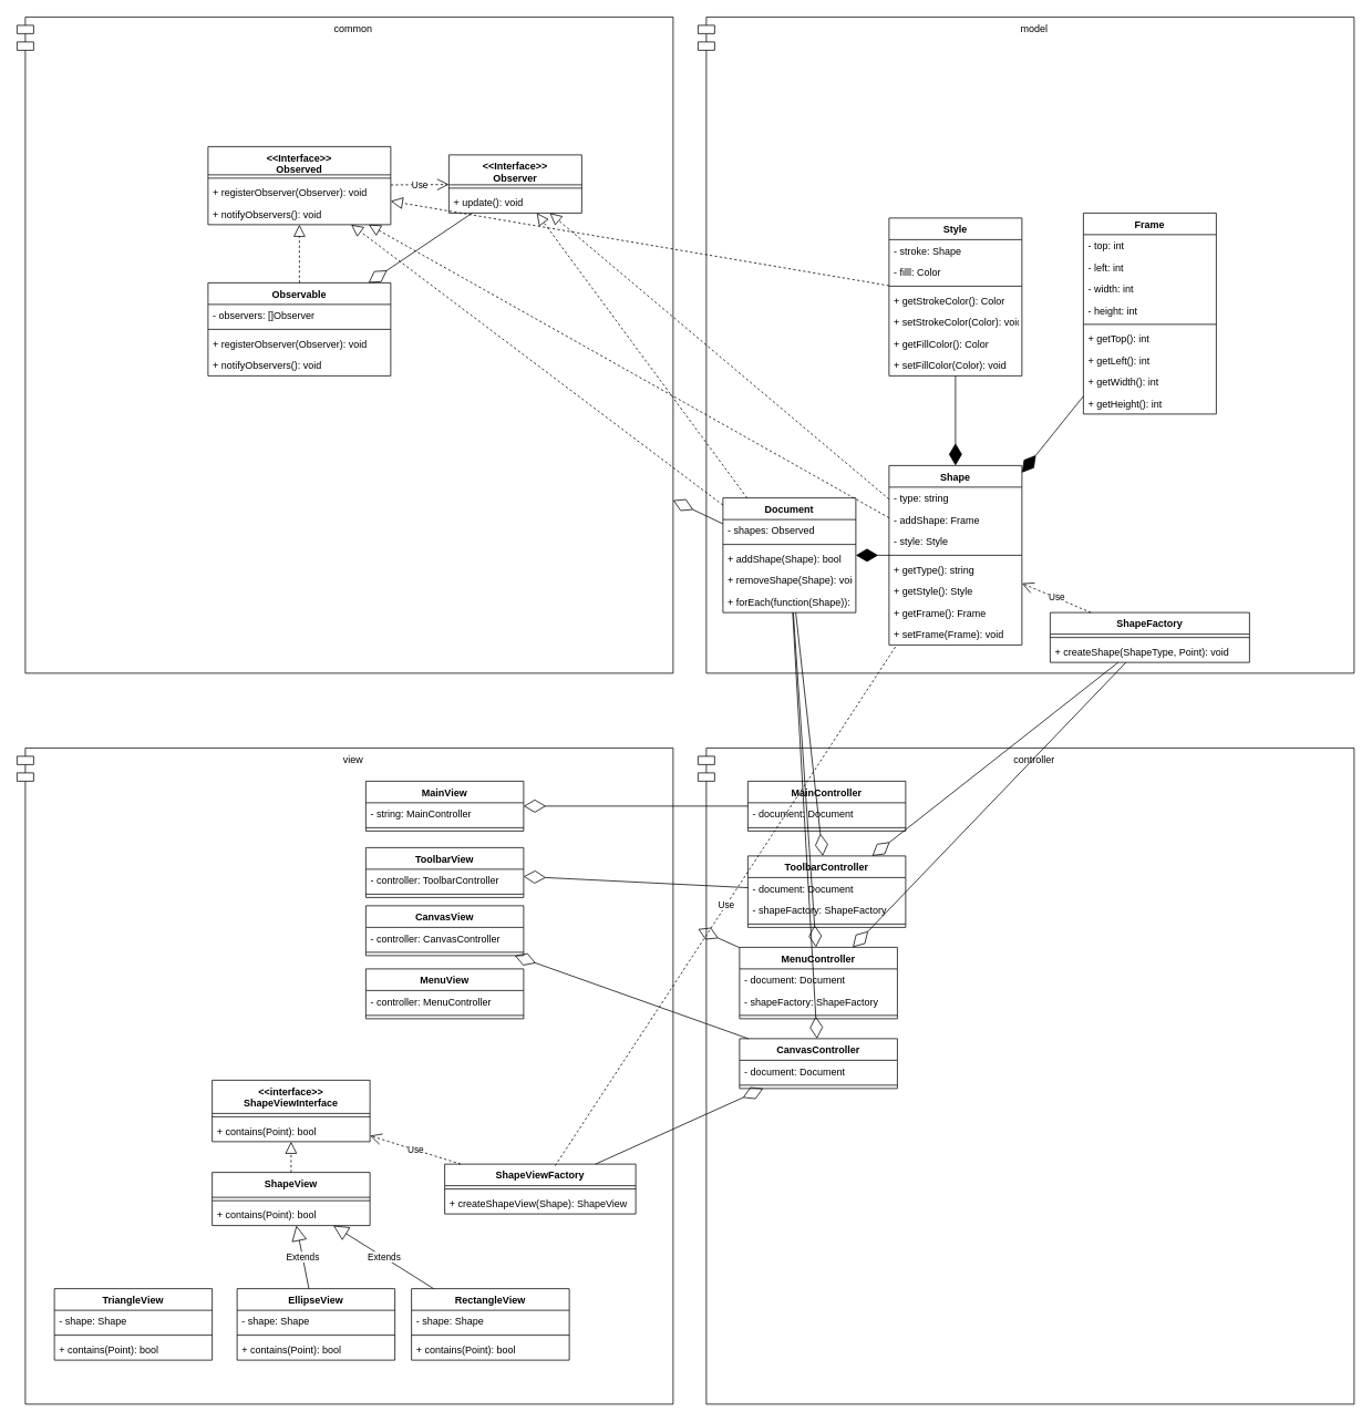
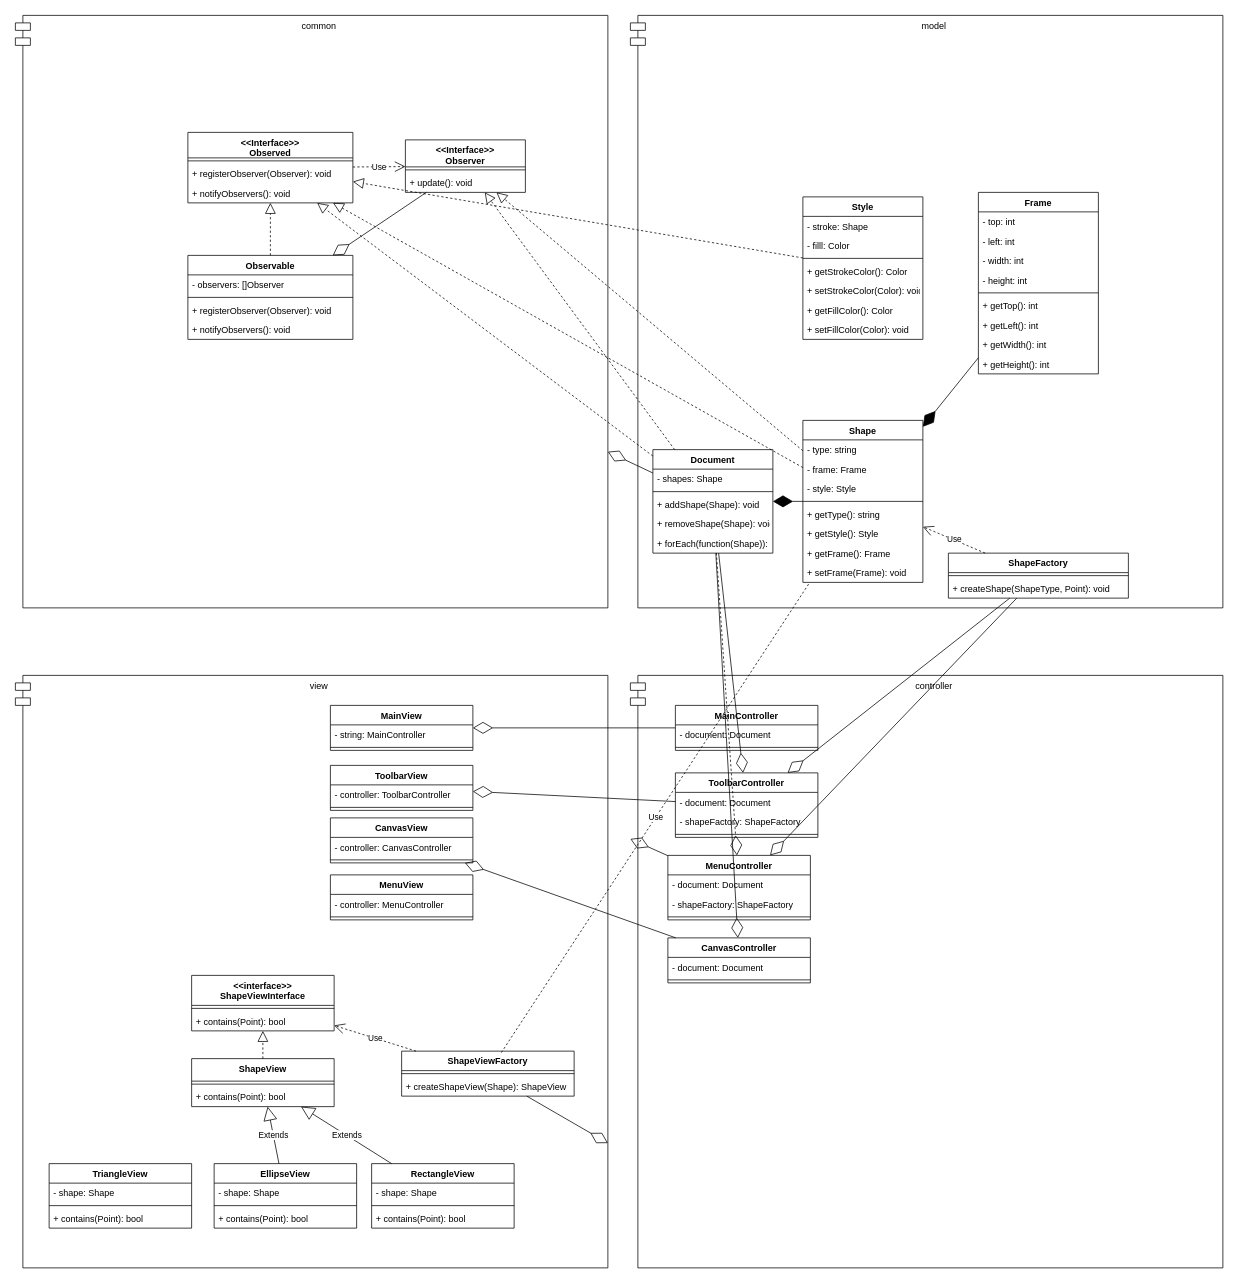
- <mxCell id="39" value="" style="endArrow=diamondThin;endFill=1;endSize=24;html=1;rounded=0;" parent="1" source="31" target="12" edge="1"><mxGeometry width="160" relative="1" as="geometry"><mxPoint x="1210" y="510" as="sourcePoint" /><mxPoint x="1370" y="510" as="targetPoint" /></mxGeometry></mxCell>
- <mxCell id="14" value="- addShape: Frame" style="text;strokeColor=none;fillColor=none;align=left;verticalAlign=top;spacingLeft=4;spacingRight=4;overflow=hidden;rotatable=0;points=[[0,0.5],[1,0.5]];portConstraint=eastwest;" parent="12" vertex="1"><mxGeometry y="52" width="160" height="26" as="geometry" /></mxCell>
+ <mxCell id="14" value="- frame: Frame" style="text;strokeColor=none;fillColor=none;align=left;verticalAlign=top;spacingLeft=4;spacingRight=4;overflow=hidden;rotatable=0;points=[[0,0.5],[1,0.5]];portConstraint=eastwest;" parent="12" vertex="1"><mxGeometry y="52" width="160" height="26" as="geometry" /></mxCell>
- <mxCell id="7" value="- shapes: Observed" style="text;strokeColor=none;fillColor=none;align=left;verticalAlign=top;spacingLeft=4;spacingRight=4;overflow=hidden;rotatable=0;points=[[0,0.5],[1,0.5]];portConstraint=eastwest;" parent="6" vertex="1"><mxGeometry y="26" width="160" height="26" as="geometry" /></mxCell>
+ <mxCell id="7" value="- shapes: Shape" style="text;strokeColor=none;fillColor=none;align=left;verticalAlign=top;spacingLeft=4;spacingRight=4;overflow=hidden;rotatable=0;points=[[0,0.5],[1,0.5]];portConstraint=eastwest;" parent="6" vertex="1"><mxGeometry y="26" width="160" height="26" as="geometry" /></mxCell>
- <mxCell id="9" value="+ addShape(Shape): bool" style="text;strokeColor=none;fillColor=none;align=left;verticalAlign=top;spacingLeft=4;spacingRight=4;overflow=hidden;rotatable=0;points=[[0,0.5],[1,0.5]];portConstraint=eastwest;" parent="6" vertex="1"><mxGeometry y="60" width="160" height="26" as="geometry" /></mxCell>
+ <mxCell id="9" value="+ addShape(Shape): void" style="text;strokeColor=none;fillColor=none;align=left;verticalAlign=top;spacingLeft=4;spacingRight=4;overflow=hidden;rotatable=0;points=[[0,0.5],[1,0.5]];portConstraint=eastwest;" parent="6" vertex="1"><mxGeometry y="60" width="160" height="26" as="geometry" /></mxCell>
- <mxCell id="119" value="" style="endArrow=diamondThin;endFill=0;endSize=24;html=1;rounded=0;" edge="1" parent="1" source="6" target="88"><mxGeometry width="160" relative="1" as="geometry"><mxPoint x="966.721" y="747" as="sourcePoint" /><mxPoint x="1002.078" y="1110" as="targetPoint" /></mxGeometry></mxCell>
+ <mxCell id="119" value="" style="endArrow=diamondThin;endFill=0;endSize=24;html=1;rounded=0;dashed=1;" edge="1" parent="1" source="6" target="88"><mxGeometry width="160" relative="1" as="geometry"><mxPoint x="966.721" y="747" as="sourcePoint" /><mxPoint x="1002.078" y="1110" as="targetPoint" /></mxGeometry></mxCell>
- <mxCell id="128" value="" style="endArrow=diamondThin;endFill=0;endSize=24;html=1;rounded=0;" edge="1" parent="1" source="107" target="81"><mxGeometry width="160" relative="1" as="geometry"><mxPoint x="910" y="1262.054" as="sourcePoint" /><mxPoint x="640" y="1230.946" as="targetPoint" /></mxGeometry></mxCell>
+ <mxCell id="128" value="" style="endArrow=diamondThin;endFill=0;endSize=24;html=1;rounded=0;" edge="1" parent="1" source="107" target="4"><mxGeometry width="160" relative="1" as="geometry"><mxPoint x="910" y="1262.054" as="sourcePoint" /><mxPoint x="640" y="1230.946" as="targetPoint" /></mxGeometry></mxCell>
